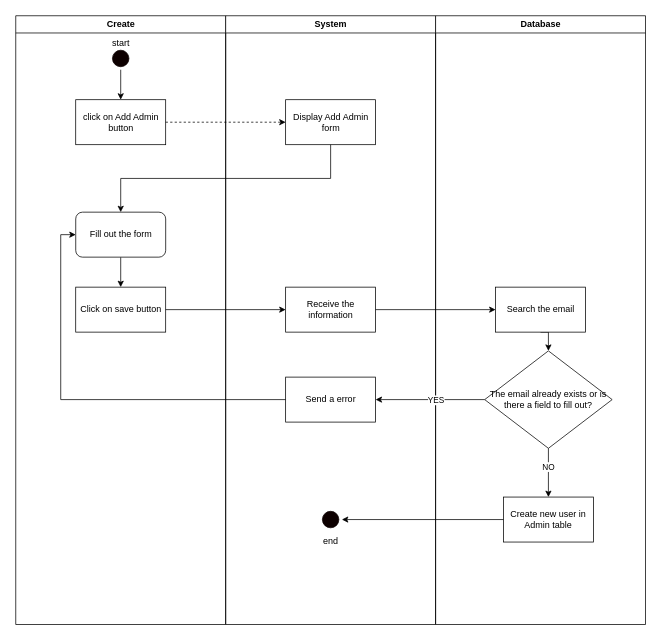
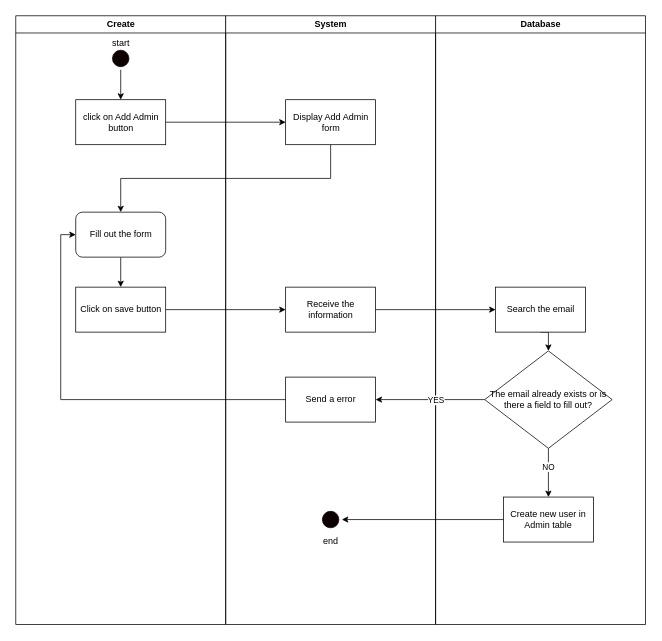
- <mxCell id="16" style="edgeStyle=orthogonalEdgeStyle;rounded=0;orthogonalLoop=1;jettySize=auto;html=1;dashed=1;" edge="1" parent="1" source="6" target="11"><mxGeometry relative="1" as="geometry" /></mxCell>
+ <mxCell id="16" style="edgeStyle=orthogonalEdgeStyle;rounded=0;orthogonalLoop=1;jettySize=auto;html=1;" edge="1" parent="1" source="6" target="11"><mxGeometry relative="1" as="geometry" /></mxCell>
